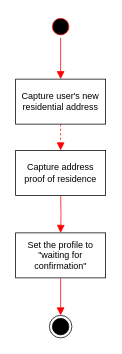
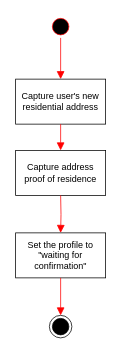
- <mxCell id="5" value="" style="edgeStyle=orthogonalEdgeStyle;html=1;verticalAlign=bottom;endArrow=block;endSize=8;strokeColor=light-dark(#FF0000,#000000);rounded=0;endFill=1;entryX=0.5;entryY=0;entryDx=0;entryDy=0;exitX=0.5;exitY=1;exitDx=0;exitDy=0;dashed=1;" edge="1" parent="1" target="6" source="4"><mxGeometry relative="1" as="geometry"><mxPoint x="80" y="230" as="targetPoint" /><mxPoint x="80" y="160" as="sourcePoint" /></mxGeometry></mxCell>
+ <mxCell id="5" value="" style="edgeStyle=orthogonalEdgeStyle;html=1;verticalAlign=bottom;endArrow=block;endSize=8;strokeColor=light-dark(#FF0000,#000000);rounded=0;endFill=1;entryX=0.5;entryY=0;entryDx=0;entryDy=0;exitX=0.5;exitY=1;exitDx=0;exitDy=0;" edge="1" parent="1" target="6" source="4"><mxGeometry relative="1" as="geometry"><mxPoint x="80" y="230" as="targetPoint" /><mxPoint x="80" y="160" as="sourcePoint" /></mxGeometry></mxCell>
